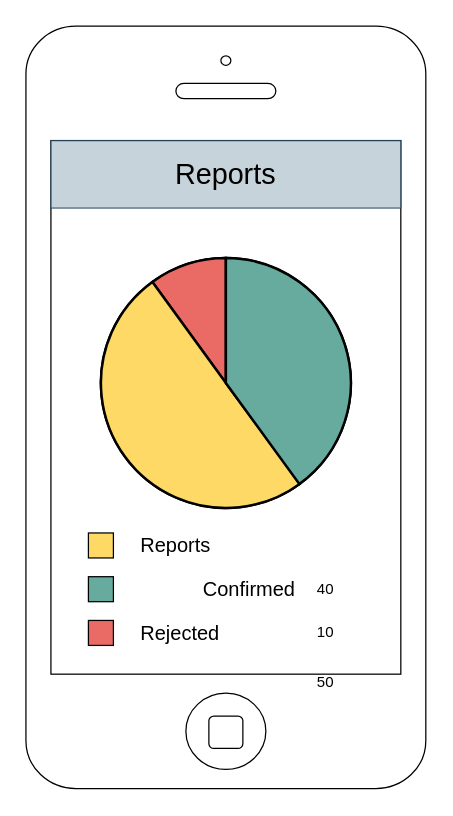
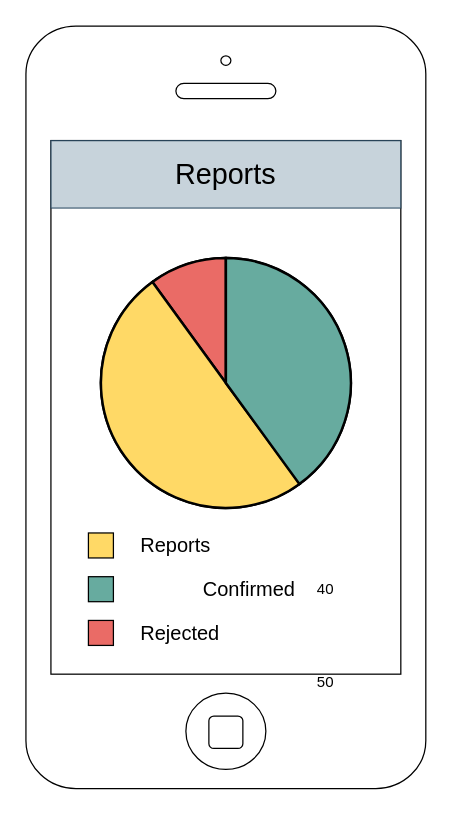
- <mxCell id="13" value="10" style="text;html=1;strokeColor=none;fillColor=none;align=center;verticalAlign=middle;whiteSpace=wrap;rounded=0;shadow=0;" vertex="1" parent="1"><mxGeometry x="240" y="496" width="40" height="20" as="geometry" /></mxCell>
